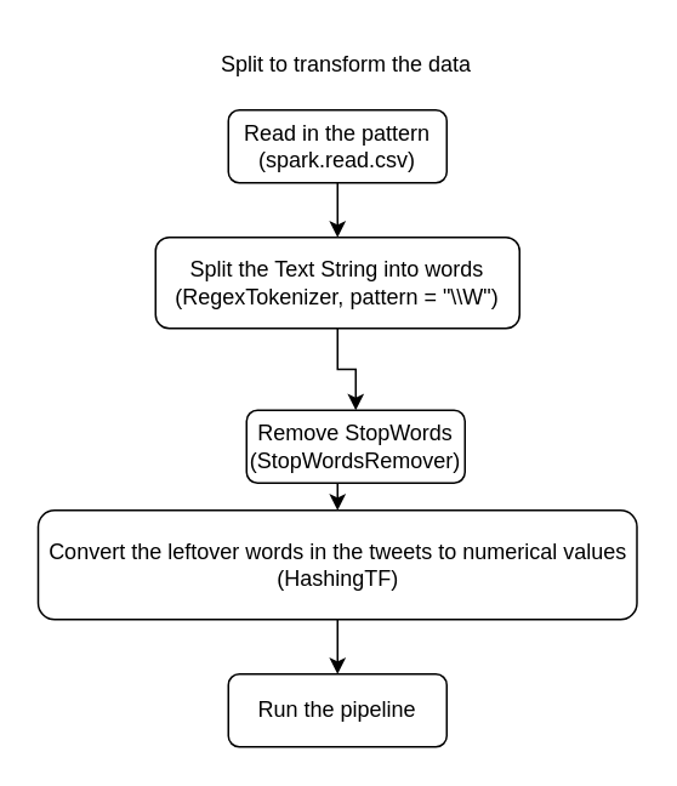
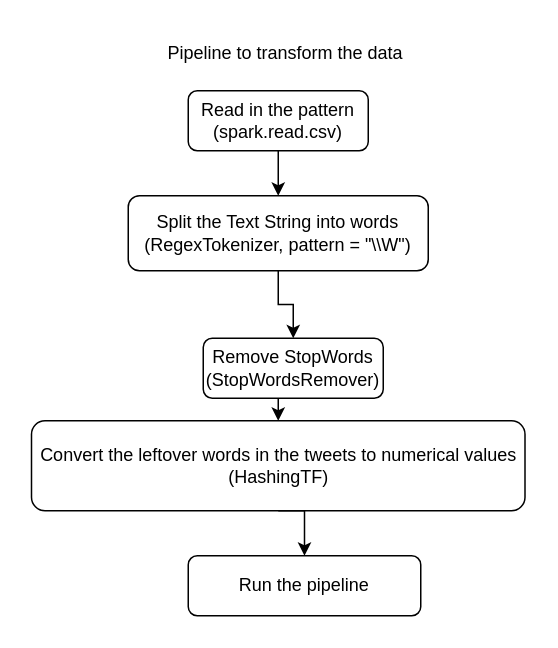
- <mxCell id="4" value="Split to transform the data" style="text;html=1;strokeColor=none;fillColor=none;align=center;verticalAlign=middle;whiteSpace=wrap;rounded=0;" vertex="1" parent="1"><mxGeometry x="95" y="20" width="190" height="30" as="geometry" /></mxCell>
+ <mxCell id="4" value="Pipeline to transform the data" style="text;html=1;strokeColor=none;fillColor=none;align=center;verticalAlign=middle;whiteSpace=wrap;rounded=0;" vertex="1" parent="1"><mxGeometry x="95" y="20" width="190" height="30" as="geometry" /></mxCell>
- <mxCell id="11" value="Run the pipeline" style="rounded=1;whiteSpace=wrap;html=1;" vertex="1" parent="1"><mxGeometry x="125" y="370" width="120" height="40" as="geometry" /></mxCell>
+ <mxCell id="11" value="Run the pipeline" style="rounded=1;whiteSpace=wrap;html=1;" vertex="1" parent="1"><mxGeometry x="125" y="370" width="155" height="40" as="geometry" /></mxCell>
